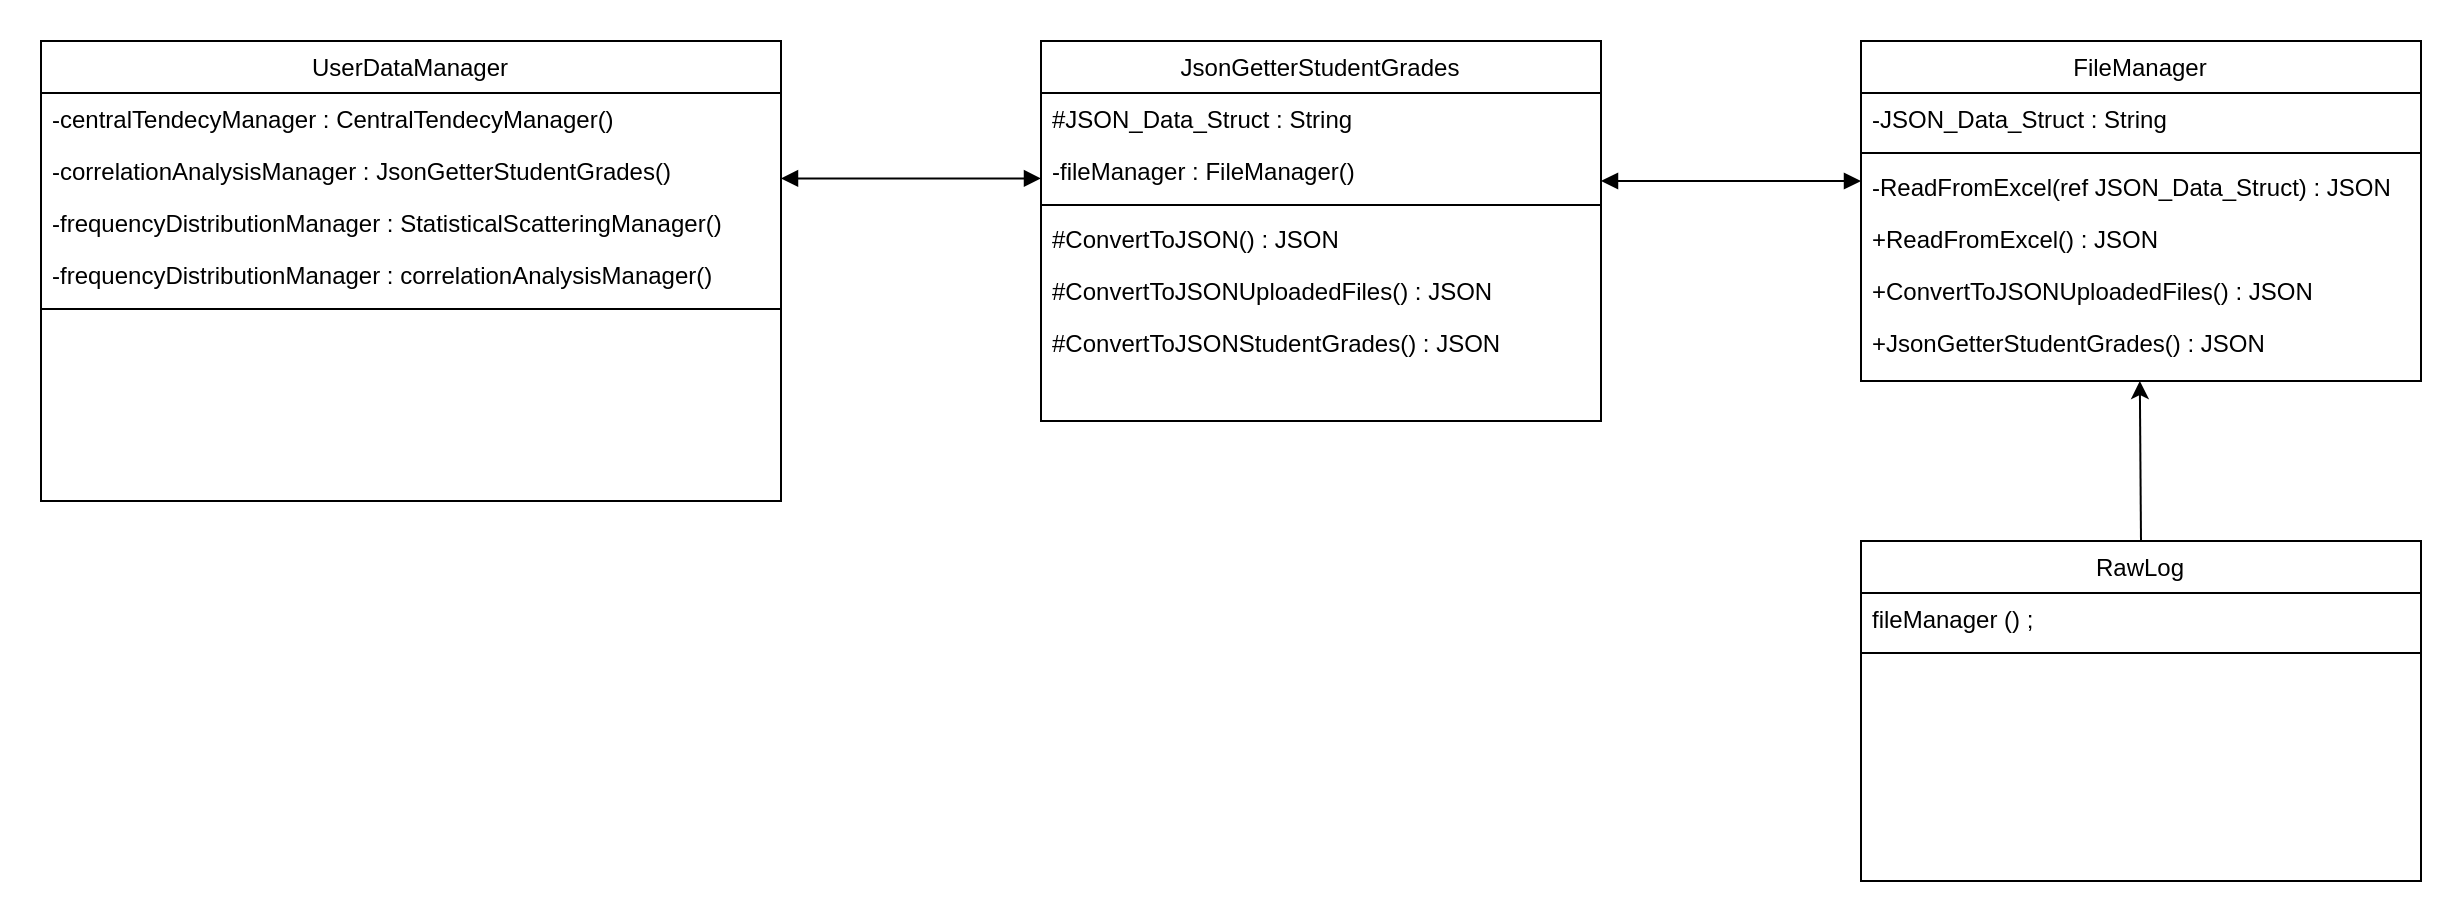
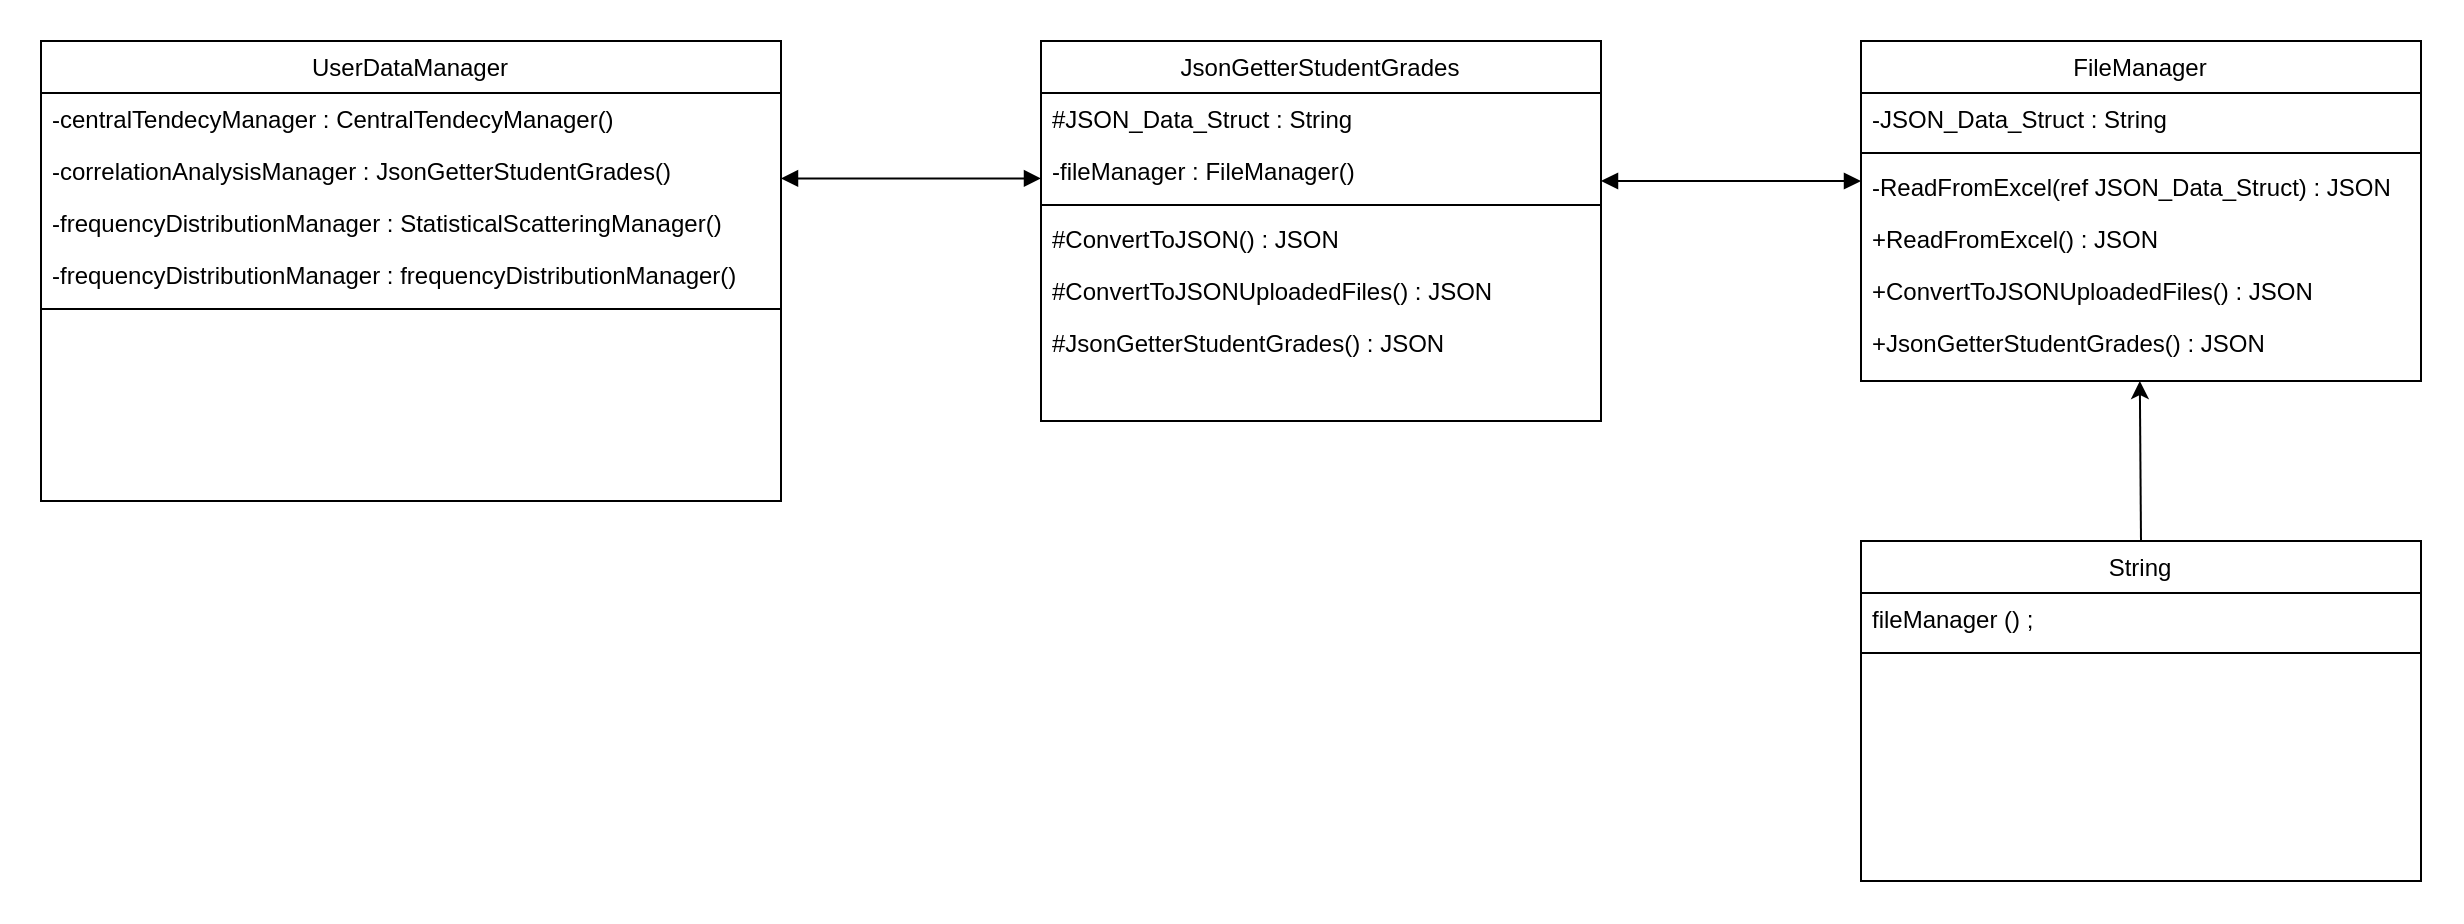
- <mxCell id="21" value="-frequencyDistributionManager : correlationAnalysisManager()" style="text;align=left;verticalAlign=top;spacingLeft=4;spacingRight=4;overflow=hidden;rotatable=0;points=[[0,0.5],[1,0.5]];portConstraint=eastwest;" parent="17" vertex="1"><mxGeometry y="104" width="370" height="26" as="geometry" /></mxCell>
+ <mxCell id="21" value="-frequencyDistributionManager : frequencyDistributionManager()" style="text;align=left;verticalAlign=top;spacingLeft=4;spacingRight=4;overflow=hidden;rotatable=0;points=[[0,0.5],[1,0.5]];portConstraint=eastwest;" parent="17" vertex="1"><mxGeometry y="104" width="370" height="26" as="geometry" /></mxCell>
- <mxCell id="8" value="#ConvertToJSONStudentGrades() : JSON" style="text;align=left;verticalAlign=top;spacingLeft=4;spacingRight=4;overflow=hidden;rotatable=0;points=[[0,0.5],[1,0.5]];portConstraint=eastwest;" parent="2" vertex="1"><mxGeometry y="138" width="280" height="26" as="geometry" /></mxCell>
+ <mxCell id="8" value="#JsonGetterStudentGrades() : JSON" style="text;align=left;verticalAlign=top;spacingLeft=4;spacingRight=4;overflow=hidden;rotatable=0;points=[[0,0.5],[1,0.5]];portConstraint=eastwest;" parent="2" vertex="1"><mxGeometry y="138" width="280" height="26" as="geometry" /></mxCell>
- <mxCell id="25" value="RawLog" style="swimlane;fontStyle=0;align=center;verticalAlign=top;childLayout=stackLayout;horizontal=1;startSize=26;horizontalStack=0;resizeParent=1;resizeLast=0;collapsible=1;marginBottom=0;rounded=0;shadow=0;strokeWidth=1;" parent="1" vertex="1"><mxGeometry x="930" y="270" width="280" height="170" as="geometry"><mxRectangle x="340" y="380" width="170" height="26" as="alternateBounds" /></mxGeometry></mxCell>
+ <mxCell id="25" value="String" style="swimlane;fontStyle=0;align=center;verticalAlign=top;childLayout=stackLayout;horizontal=1;startSize=26;horizontalStack=0;resizeParent=1;resizeLast=0;collapsible=1;marginBottom=0;rounded=0;shadow=0;strokeWidth=1;" parent="1" vertex="1"><mxGeometry x="930" y="270" width="280" height="170" as="geometry"><mxRectangle x="340" y="380" width="170" height="26" as="alternateBounds" /></mxGeometry></mxCell>
